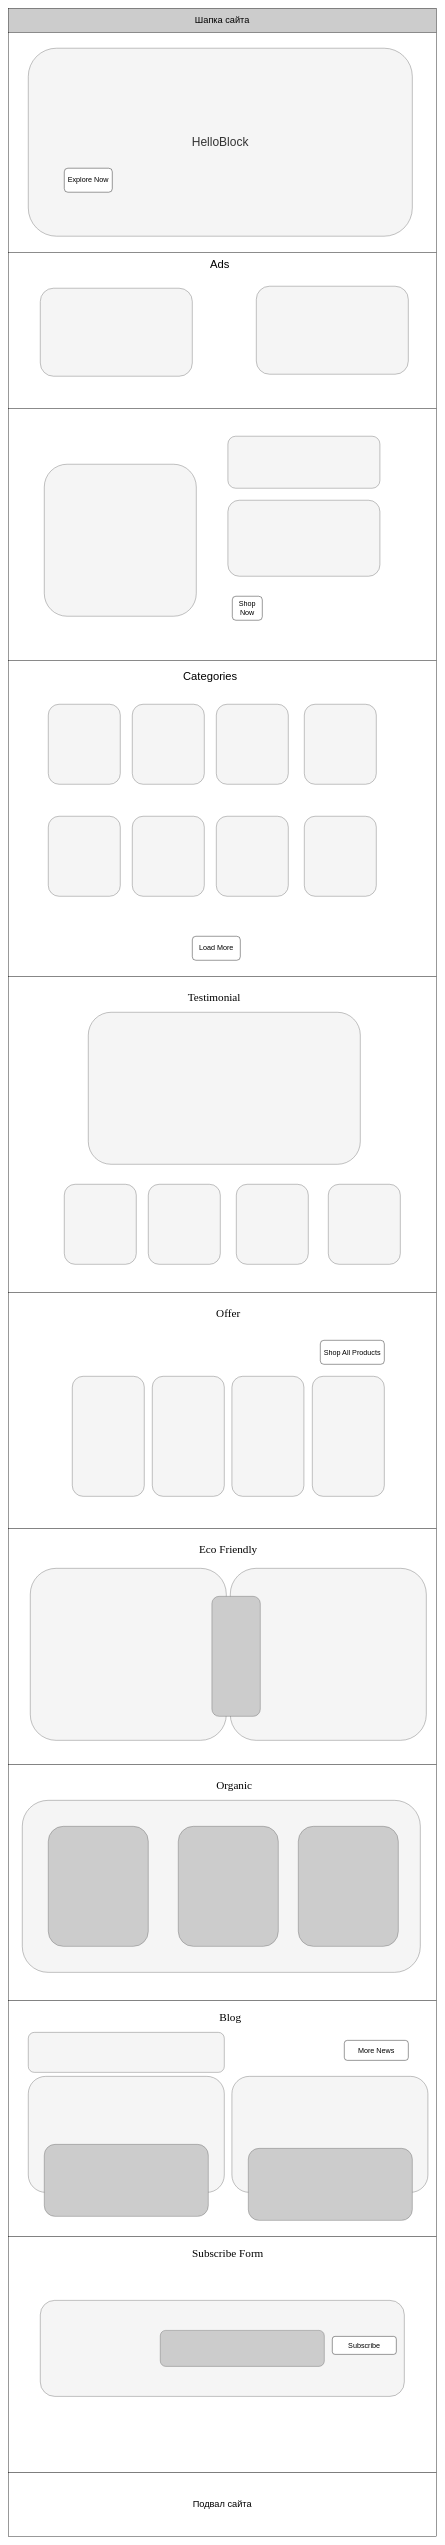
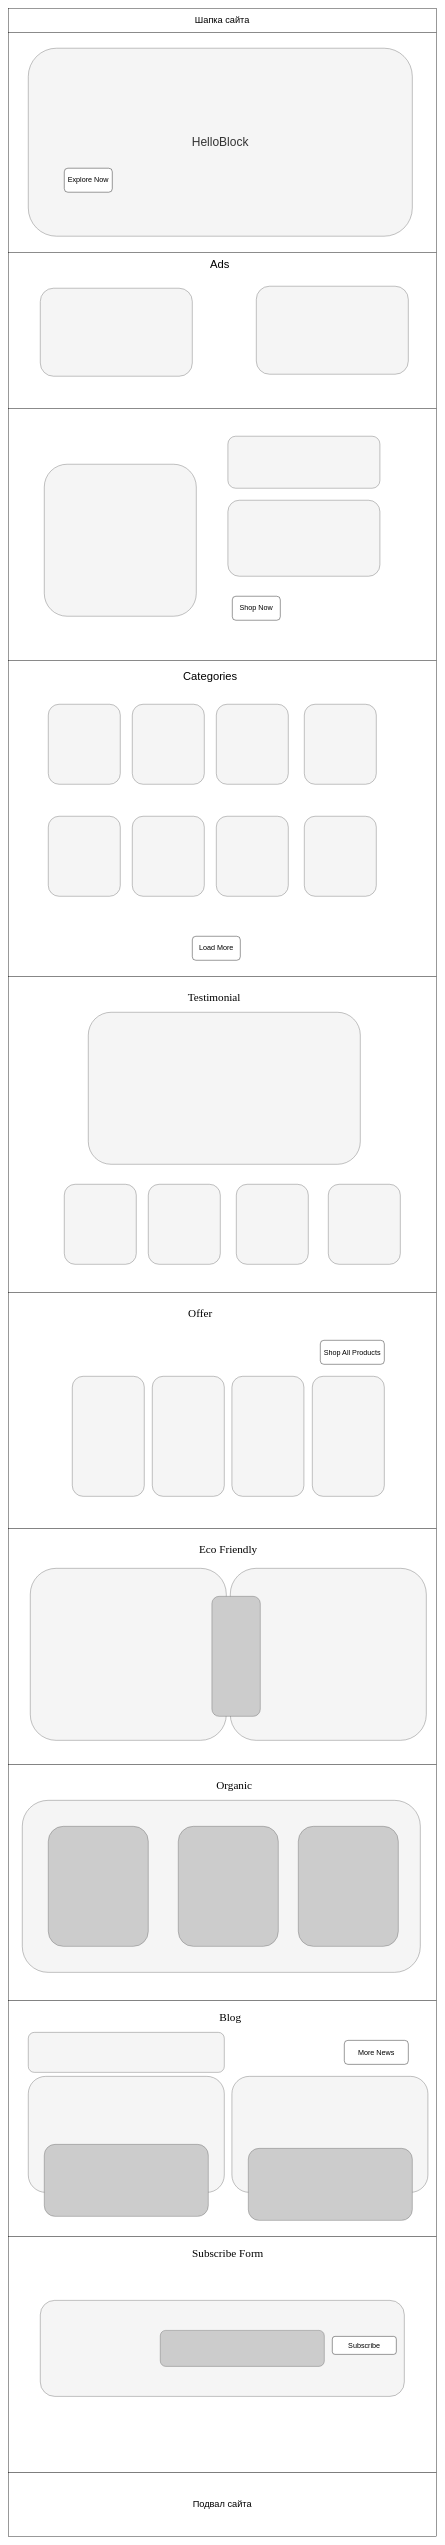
- <mxCell id="2" value="&lt;font style=&quot;font-size: 23px&quot;&gt;Шапка сайта&lt;/font&gt;" style="rounded=0;whiteSpace=wrap;html=1;fillColor=#cccccc;" vertex="1" parent="1"><mxGeometry x="20" y="20" width="1070" height="60" as="geometry" /></mxCell>
+ <mxCell id="2" value="&lt;font style=&quot;font-size: 23px&quot;&gt;Шапка сайта&lt;/font&gt;" style="rounded=0;whiteSpace=wrap;html=1;" vertex="1" parent="1"><mxGeometry x="20" y="20" width="1070" height="60" as="geometry" /></mxCell>
- <mxCell id="14" value="&lt;span style=&quot;font-size: 18px&quot;&gt;Shop Now&lt;/span&gt;" style="rounded=1;whiteSpace=wrap;html=1;" vertex="1" parent="1"><mxGeometry x="580" y="1490" width="75" height="60" as="geometry" /></mxCell>
+ <mxCell id="14" value="&lt;span style=&quot;font-size: 18px&quot;&gt;Shop Now&lt;/span&gt;" style="rounded=1;whiteSpace=wrap;html=1;" vertex="1" parent="1"><mxGeometry x="580" y="1490" width="120" height="60" as="geometry" /></mxCell>
- <mxCell id="35" value="&lt;p style=&quot;padding: 0px ; margin: 0px 0px 1rem ; box-sizing: border-box ; background-color: rgb(255 , 255 , 255)&quot;&gt;&lt;font face=&quot;Times New Roman&quot;&gt;&lt;span style=&quot;font-size: 28px&quot;&gt;Offer&lt;/span&gt;&lt;/font&gt;&lt;/p&gt;" style="text;html=1;strokeColor=none;fillColor=none;align=center;verticalAlign=middle;whiteSpace=wrap;rounded=0;" vertex="1" parent="1"><mxGeometry x="475" y="3280" width="190" height="20" as="geometry" /></mxCell>
+ <mxCell id="35" value="&lt;p style=&quot;padding: 0px ; margin: 0px 0px 1rem ; box-sizing: border-box ; background-color: rgb(255 , 255 , 255)&quot;&gt;&lt;font face=&quot;Times New Roman&quot;&gt;&lt;span style=&quot;font-size: 28px&quot;&gt;Offer&lt;/span&gt;&lt;/font&gt;&lt;/p&gt;" style="text;html=1;strokeColor=none;fillColor=none;align=center;verticalAlign=middle;whiteSpace=wrap;rounded=0;" vertex="1" parent="1"><mxGeometry x="405" y="3280" width="190" height="20" as="geometry" /></mxCell>
- <mxCell id="57" value="&lt;span style=&quot;font-size: 18px&quot;&gt;More News&lt;/span&gt;" style="rounded=1;whiteSpace=wrap;html=1;" vertex="1" parent="1"><mxGeometry x="860" y="5100" width="160" height="50" as="geometry" /></mxCell>
+ <mxCell id="57" value="&lt;span style=&quot;font-size: 18px&quot;&gt;More News&lt;/span&gt;" style="rounded=1;whiteSpace=wrap;html=1;" vertex="1" parent="1"><mxGeometry x="860" y="5100" width="160" height="60" as="geometry" /></mxCell>
